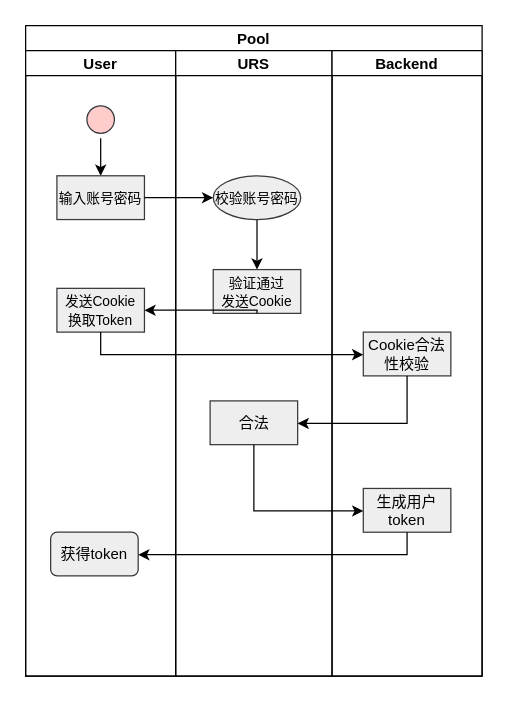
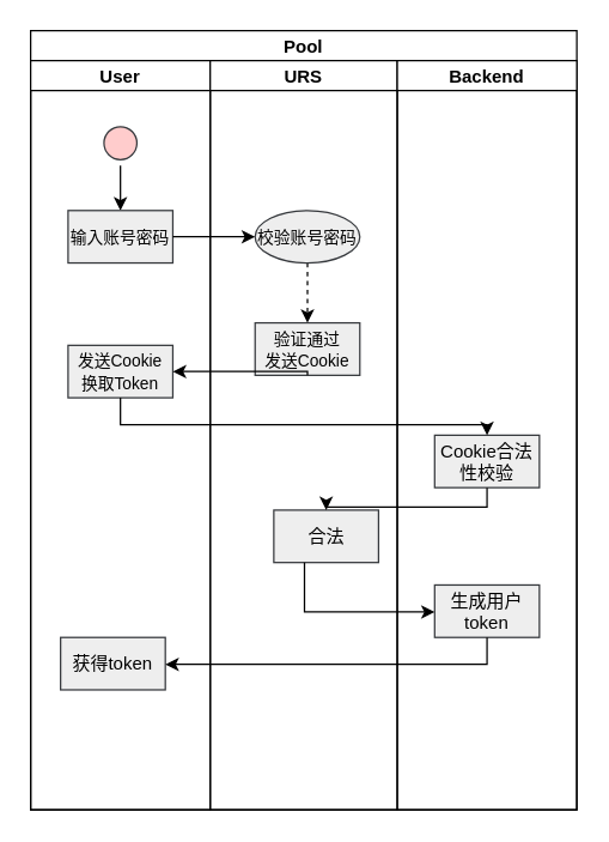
- <mxCell id="10" value="" style="edgeStyle=orthogonalEdgeStyle;rounded=0;orthogonalLoop=1;jettySize=auto;html=1;fontSize=11;strokeColor=#000000;" edge="1" parent="9" source="11" target="12"><mxGeometry relative="1" as="geometry" /></mxCell>
+ <mxCell id="10" value="" style="edgeStyle=orthogonalEdgeStyle;rounded=0;orthogonalLoop=1;jettySize=auto;html=1;fontSize=11;strokeColor=#000000;dashed=1;" edge="1" parent="9" source="11" target="12"><mxGeometry relative="1" as="geometry" /></mxCell>
- <mxCell id="15" value="Cookie合法性校验" style="whiteSpace=wrap;html=1;fillColor=#eeeeee;strokeColor=#36393d;" vertex="1" parent="14"><mxGeometry x="25" y="225" width="70" height="35" as="geometry" /></mxCell>
+ <mxCell id="15" value="Cookie合法性校验" style="whiteSpace=wrap;html=1;fillColor=#eeeeee;strokeColor=#36393d;" vertex="1" parent="14"><mxGeometry x="25" y="250" width="70" height="35" as="geometry" /></mxCell>
- <mxCell id="13" value="合法" style="whiteSpace=wrap;html=1;fillColor=#eeeeee;strokeColor=#36393d;" vertex="1" parent="9"><mxGeometry x="27.5" y="280" width="70" height="35" as="geometry" /></mxCell>
+ <mxCell id="13" value="合法" style="whiteSpace=wrap;html=1;fillColor=#eeeeee;strokeColor=#36393d;" vertex="1" parent="9"><mxGeometry x="42.5" y="300" width="70" height="35" as="geometry" /></mxCell>
- <mxCell id="8" value="获得token" style="whiteSpace=wrap;html=1;fillColor=#eeeeee;strokeColor=#36393d;rounded=1;" vertex="1" parent="3"><mxGeometry x="20" y="385" width="70" height="35" as="geometry" /></mxCell>
+ <mxCell id="8" value="获得token" style="whiteSpace=wrap;html=1;fillColor=#eeeeee;strokeColor=#36393d;" vertex="1" parent="3"><mxGeometry x="20" y="385" width="70" height="35" as="geometry" /></mxCell>
